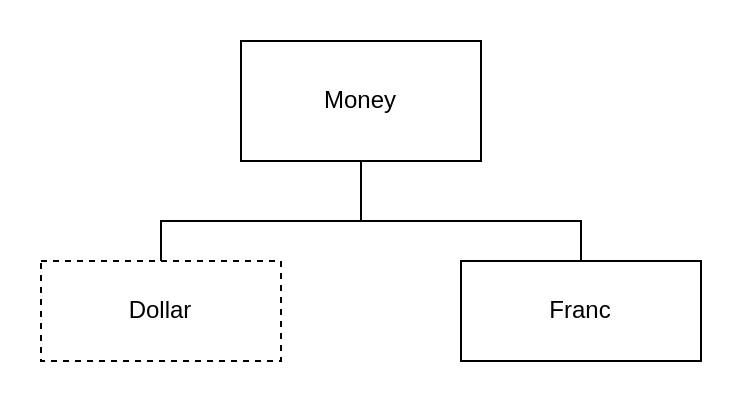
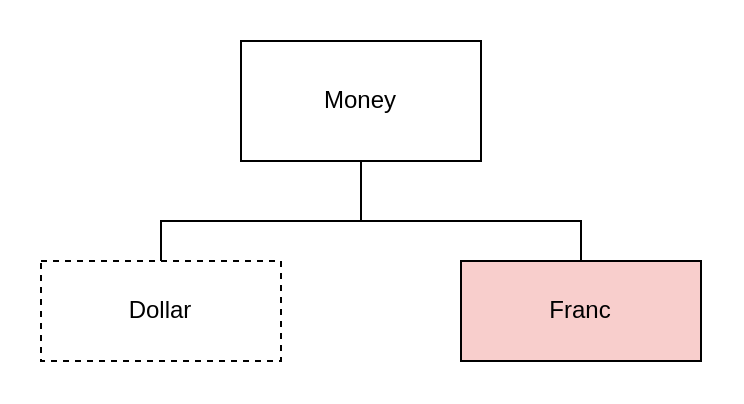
- <mxCell id="5" value="Franc" style="rounded=0;whiteSpace=wrap;html=1;" vertex="1" parent="1"><mxGeometry x="230" y="130" width="120" height="50" as="geometry" /></mxCell>
+ <mxCell id="5" value="Franc" style="rounded=0;whiteSpace=wrap;html=1;fillColor=#f8cecc;" vertex="1" parent="1"><mxGeometry x="230" y="130" width="120" height="50" as="geometry" /></mxCell>
